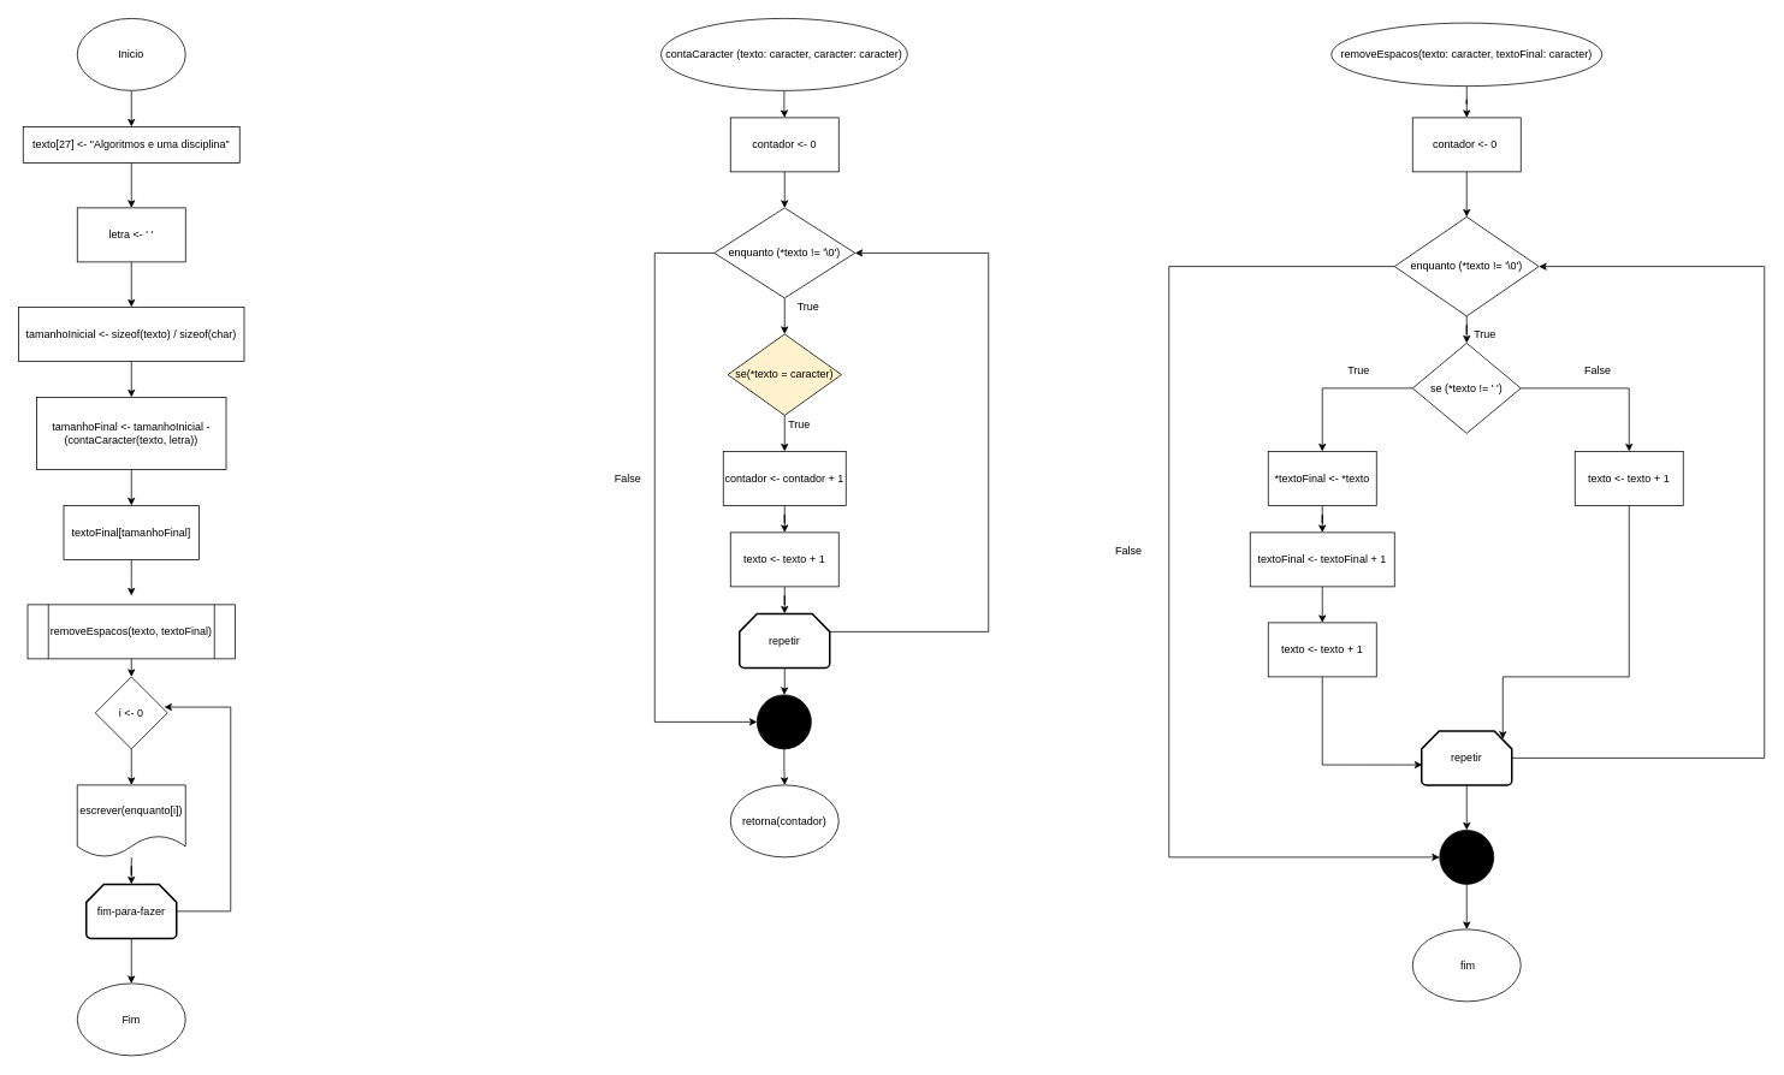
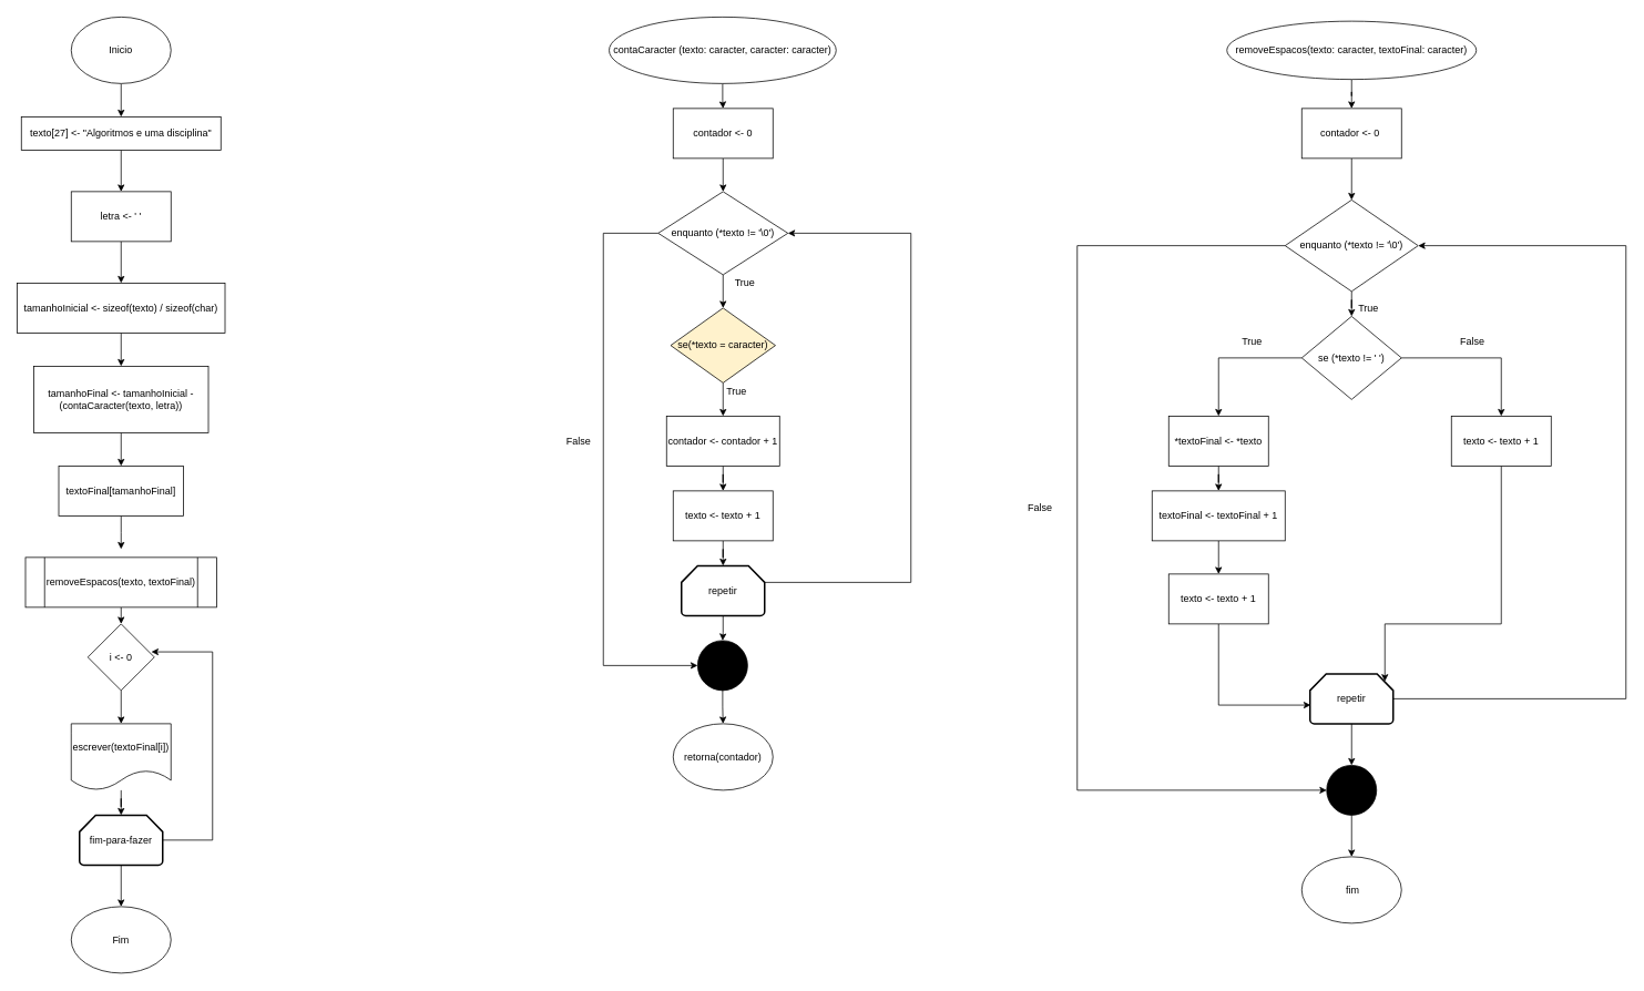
- <mxCell id="18" value="escrever(enquanto[i])" style="shape=document;whiteSpace=wrap;html=1;boundedLbl=1;" vertex="1" parent="1"><mxGeometry x="85" y="870" width="120" height="80" as="geometry" /></mxCell>
+ <mxCell id="18" value="escrever(textoFinal[i])" style="shape=document;whiteSpace=wrap;html=1;boundedLbl=1;" vertex="1" parent="1"><mxGeometry x="85" y="870" width="120" height="80" as="geometry" /></mxCell>
